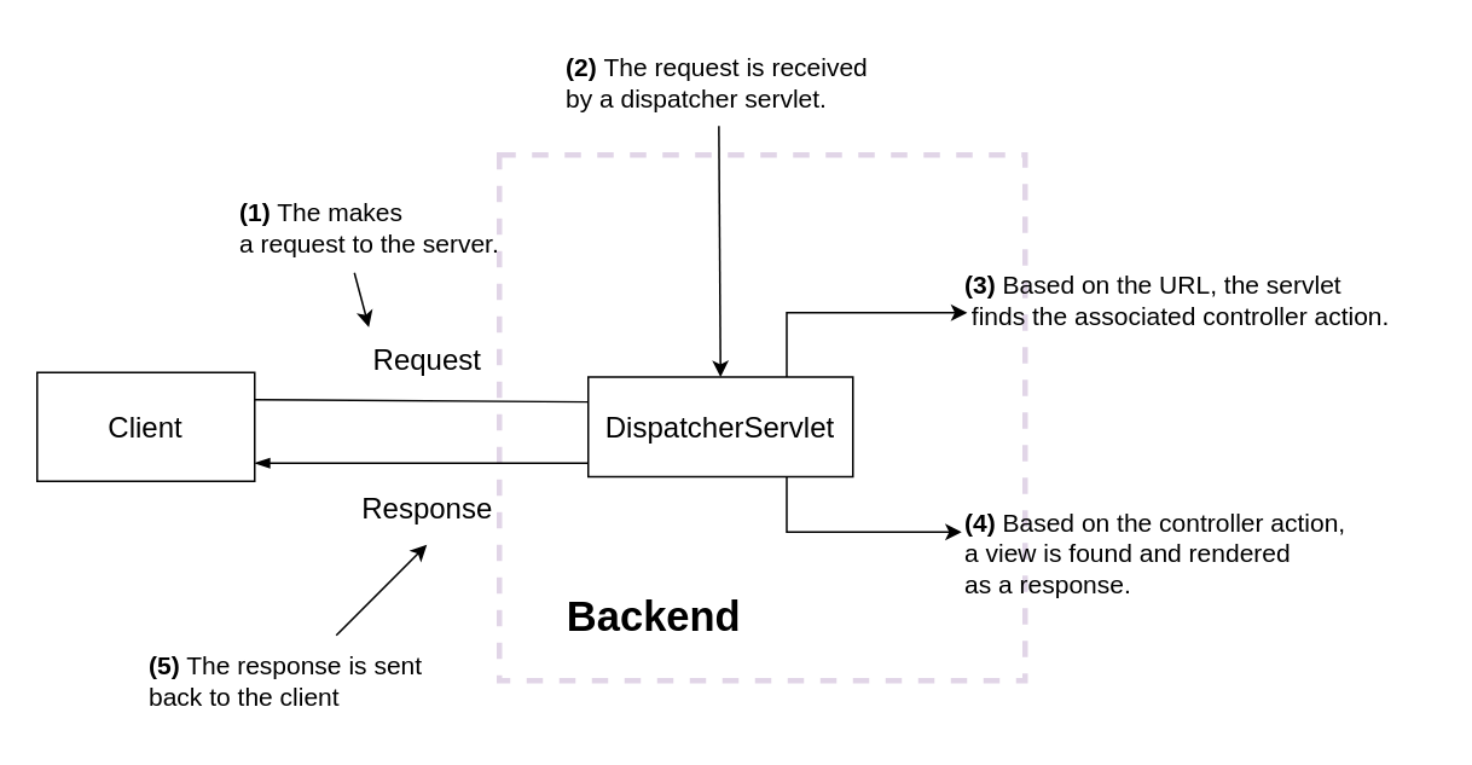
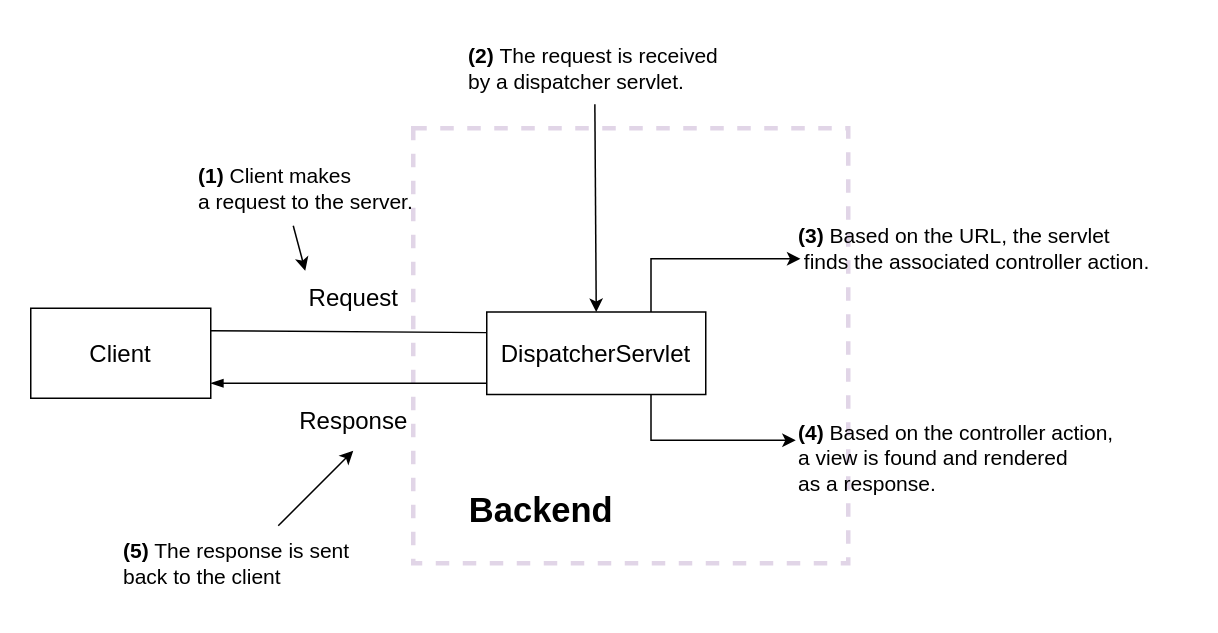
- <mxCell id="12" value="&lt;div style=&quot;font-size: 14px;&quot;&gt;&lt;span style=&quot;background-color: initial; font-size: 14px;&quot;&gt;&lt;b style=&quot;font-size: 14px;&quot;&gt;(1)&lt;/b&gt; The makes&amp;nbsp;&lt;/span&gt;&lt;/div&gt;&lt;div style=&quot;font-size: 14px;&quot;&gt;&lt;span style=&quot;background-color: initial; font-size: 14px;&quot;&gt;a request&lt;/span&gt;&lt;span style=&quot;background-color: initial;&quot;&gt;&amp;nbsp;to the server.&lt;/span&gt;&lt;/div&gt;" style="text;html=1;align=left;verticalAlign=middle;resizable=0;points=[];autosize=1;fillColor=none;strokeColor=none;dashed=1;fontSize=14;" vertex="1" parent="1"><mxGeometry x="130" y="100" width="170" height="50" as="geometry" /></mxCell>
+ <mxCell id="12" value="&lt;div style=&quot;font-size: 14px;&quot;&gt;&lt;span style=&quot;background-color: initial; font-size: 14px;&quot;&gt;&lt;b style=&quot;font-size: 14px;&quot;&gt;(1)&lt;/b&gt; Client makes&amp;nbsp;&lt;/span&gt;&lt;/div&gt;&lt;div style=&quot;font-size: 14px;&quot;&gt;&lt;span style=&quot;background-color: initial; font-size: 14px;&quot;&gt;a request&lt;/span&gt;&lt;span style=&quot;background-color: initial;&quot;&gt;&amp;nbsp;to the server.&lt;/span&gt;&lt;/div&gt;" style="text;html=1;align=left;verticalAlign=middle;resizable=0;points=[];autosize=1;fillColor=none;strokeColor=none;dashed=1;fontSize=14;" vertex="1" parent="1"><mxGeometry x="130" y="100" width="170" height="50" as="geometry" /></mxCell>
